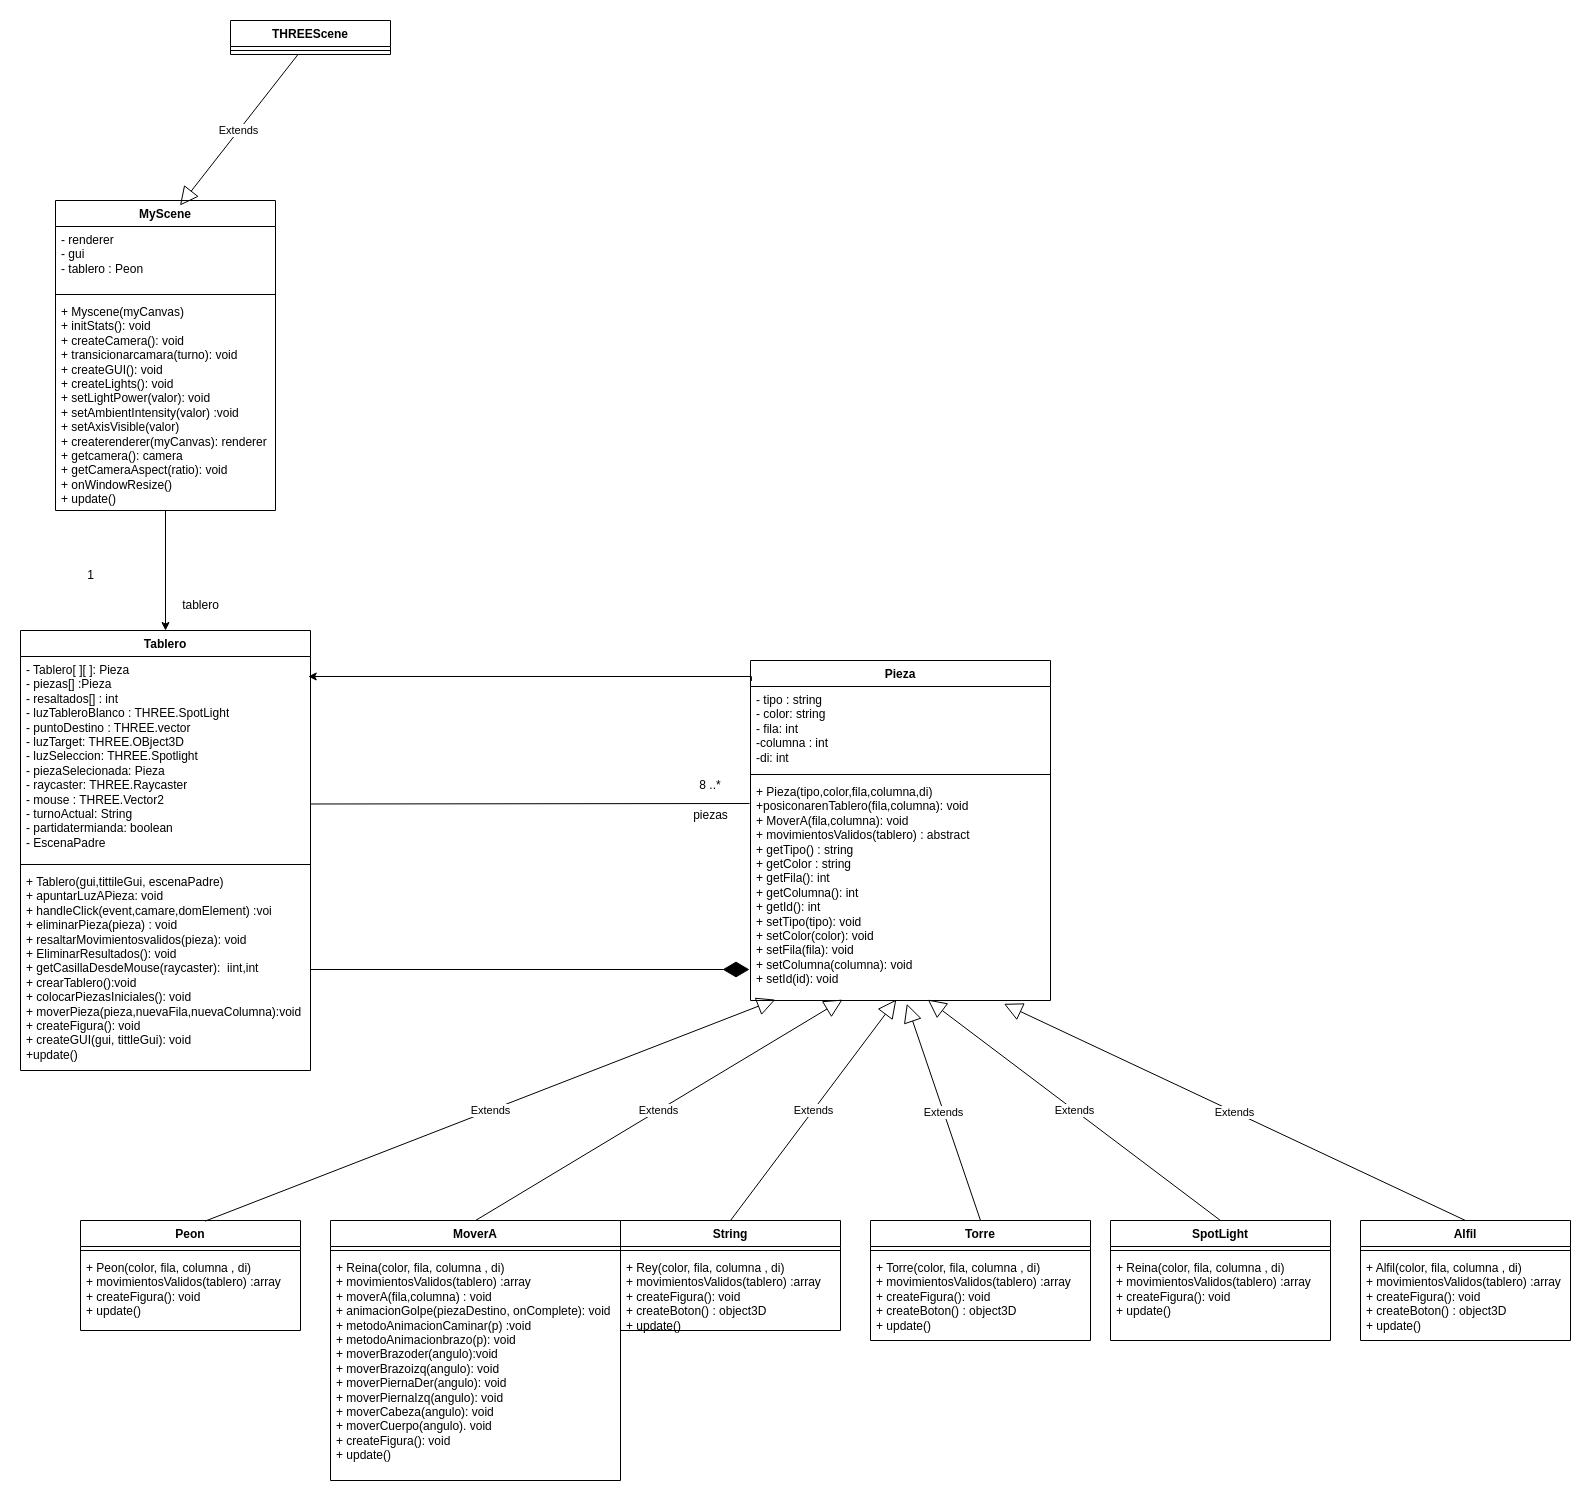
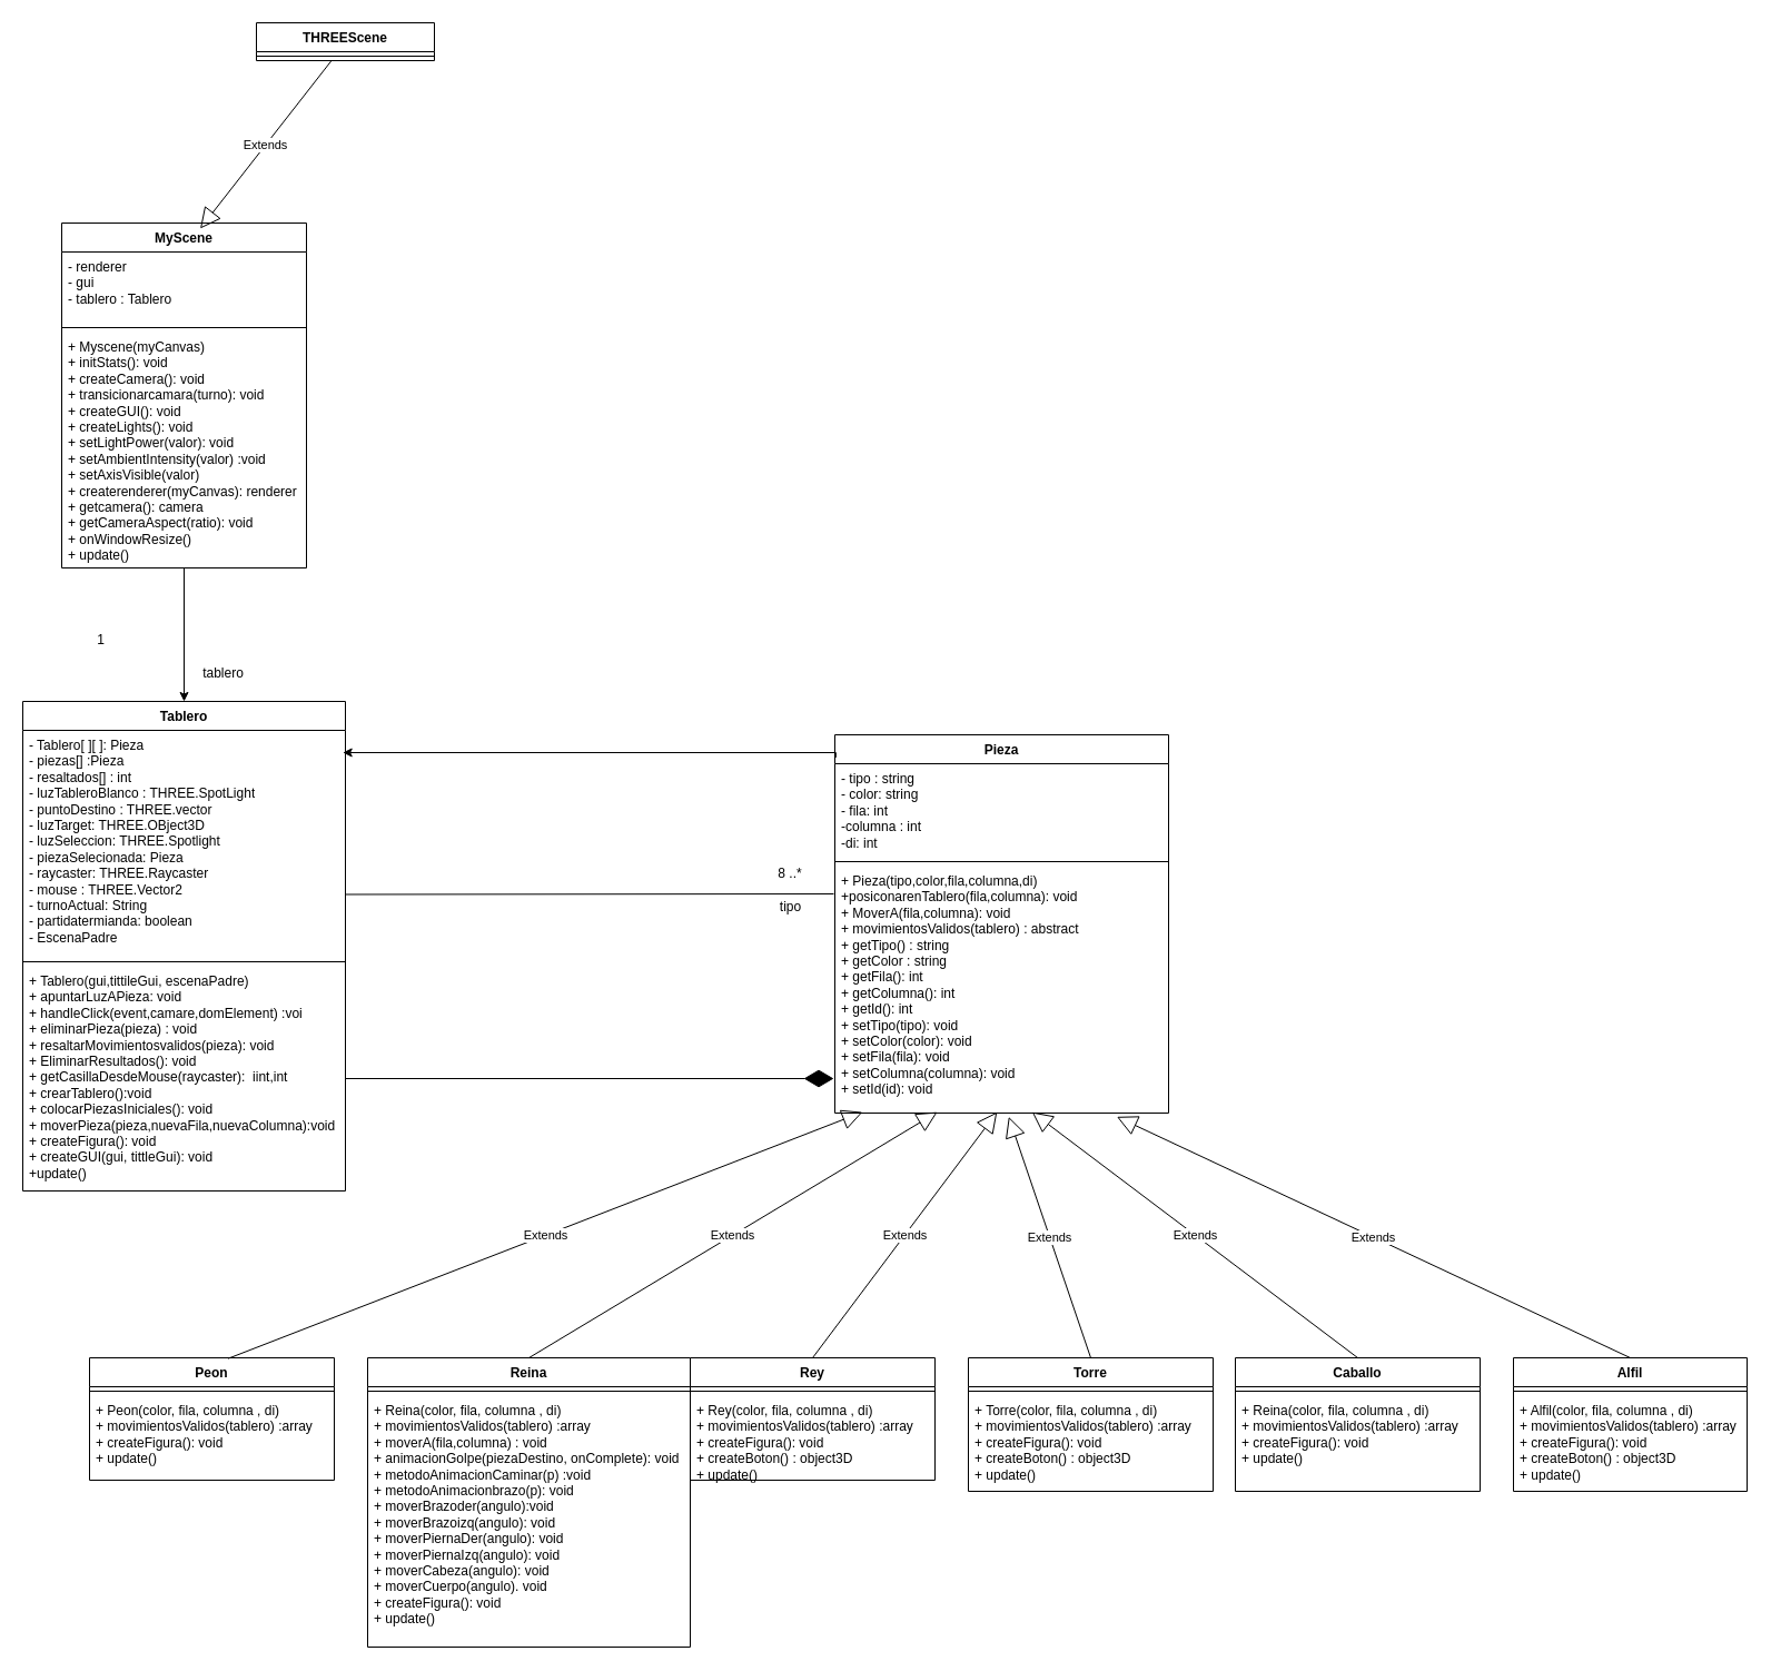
- <mxCell id="41" value="&lt;div&gt;- renderer&lt;/div&gt;&lt;div&gt;- gui&lt;/div&gt;&lt;div&gt;- tablero : Peon&lt;/div&gt;&lt;div&gt;&lt;br&gt;&lt;/div&gt;&lt;div&gt;&lt;br&gt;&lt;/div&gt;&lt;div&gt;&lt;br&gt;&lt;/div&gt;" style="text;strokeColor=none;fillColor=none;align=left;verticalAlign=top;spacingLeft=4;spacingRight=4;overflow=hidden;rotatable=0;points=[[0,0.5],[1,0.5]];portConstraint=eastwest;whiteSpace=wrap;html=1;" vertex="1" parent="40"><mxGeometry y="26" width="220" height="64" as="geometry" /></mxCell>
+ <mxCell id="41" value="&lt;div&gt;- renderer&lt;/div&gt;&lt;div&gt;- gui&lt;/div&gt;&lt;div&gt;- tablero : Tablero&lt;/div&gt;&lt;div&gt;&lt;br&gt;&lt;/div&gt;&lt;div&gt;&lt;br&gt;&lt;/div&gt;&lt;div&gt;&lt;br&gt;&lt;/div&gt;" style="text;strokeColor=none;fillColor=none;align=left;verticalAlign=top;spacingLeft=4;spacingRight=4;overflow=hidden;rotatable=0;points=[[0,0.5],[1,0.5]];portConstraint=eastwest;whiteSpace=wrap;html=1;" vertex="1" parent="40"><mxGeometry y="26" width="220" height="64" as="geometry" /></mxCell>
- <mxCell id="36" value="piezas" style="text;html=1;align=center;verticalAlign=middle;resizable=0;points=[];autosize=1;strokeColor=none;fillColor=none;" vertex="1" parent="1"><mxGeometry x="680" y="800" width="60" height="30" as="geometry" /></mxCell>
+ <mxCell id="36" value="tipo" style="text;html=1;align=center;verticalAlign=middle;resizable=0;points=[];autosize=1;strokeColor=none;fillColor=none;" vertex="1" parent="1"><mxGeometry x="680" y="800" width="60" height="30" as="geometry" /></mxCell>
- <mxCell id="15" value="MoverA" style="swimlane;fontStyle=1;align=center;verticalAlign=top;childLayout=stackLayout;horizontal=1;startSize=26;horizontalStack=0;resizeParent=1;resizeParentMax=0;resizeLast=0;collapsible=1;marginBottom=0;whiteSpace=wrap;html=1;" vertex="1" parent="1"><mxGeometry x="330" y="1220" width="290" height="260" as="geometry" /></mxCell>
+ <mxCell id="15" value="Reina" style="swimlane;fontStyle=1;align=center;verticalAlign=top;childLayout=stackLayout;horizontal=1;startSize=26;horizontalStack=0;resizeParent=1;resizeParentMax=0;resizeLast=0;collapsible=1;marginBottom=0;whiteSpace=wrap;html=1;" vertex="1" parent="1"><mxGeometry x="330" y="1220" width="290" height="260" as="geometry" /></mxCell>
- <mxCell id="6" value="String" style="swimlane;fontStyle=1;align=center;verticalAlign=top;childLayout=stackLayout;horizontal=1;startSize=26;horizontalStack=0;resizeParent=1;resizeParentMax=0;resizeLast=0;collapsible=1;marginBottom=0;whiteSpace=wrap;html=1;" vertex="1" parent="1"><mxGeometry x="620" y="1220" width="220" height="110" as="geometry" /></mxCell>
+ <mxCell id="6" value="Rey" style="swimlane;fontStyle=1;align=center;verticalAlign=top;childLayout=stackLayout;horizontal=1;startSize=26;horizontalStack=0;resizeParent=1;resizeParentMax=0;resizeLast=0;collapsible=1;marginBottom=0;whiteSpace=wrap;html=1;" vertex="1" parent="1"><mxGeometry x="620" y="1220" width="220" height="110" as="geometry" /></mxCell>
- <mxCell id="21" value="SpotLight" style="swimlane;fontStyle=1;align=center;verticalAlign=top;childLayout=stackLayout;horizontal=1;startSize=26;horizontalStack=0;resizeParent=1;resizeParentMax=0;resizeLast=0;collapsible=1;marginBottom=0;whiteSpace=wrap;html=1;" vertex="1" parent="1"><mxGeometry x="1110" y="1220" width="220" height="120" as="geometry" /></mxCell>
+ <mxCell id="21" value="Caballo" style="swimlane;fontStyle=1;align=center;verticalAlign=top;childLayout=stackLayout;horizontal=1;startSize=26;horizontalStack=0;resizeParent=1;resizeParentMax=0;resizeLast=0;collapsible=1;marginBottom=0;whiteSpace=wrap;html=1;" vertex="1" parent="1"><mxGeometry x="1110" y="1220" width="220" height="120" as="geometry" /></mxCell>
